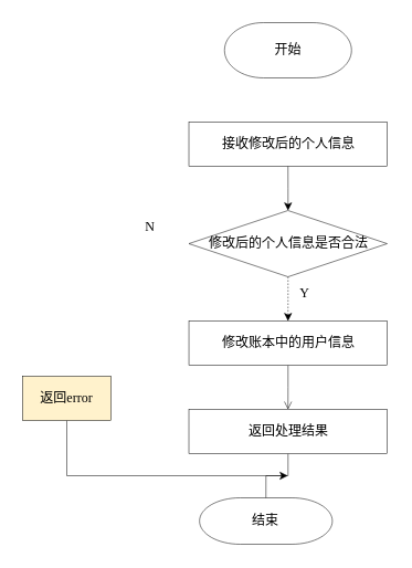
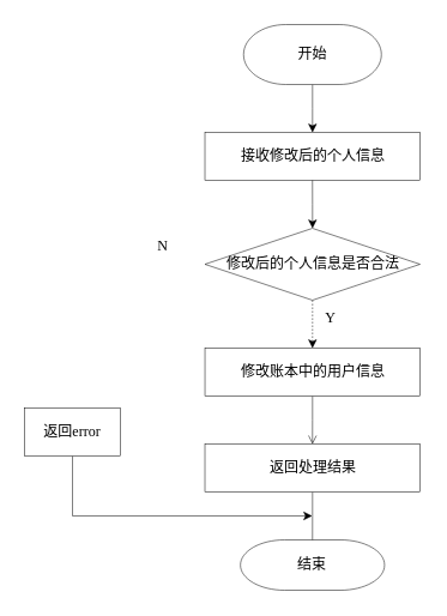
+ <mxCell id="2" value="" style="edgeStyle=orthogonalEdgeStyle;rounded=0;orthogonalLoop=1;jettySize=auto;html=1;strokeWidth=0.5;fontFamily=宋体;" parent="1" source="3" target="4" edge="1"><mxGeometry relative="1" as="geometry" /></mxCell>
- <mxCell id="12" value="返回error" style="whiteSpace=wrap;html=1;strokeWidth=0.5;fontFamily=宋体;fillColor=#fff2cc;" parent="1" vertex="1"><mxGeometry x="20" y="340" width="80" height="40" as="geometry" /></mxCell>
+ <mxCell id="12" value="返回error" style="whiteSpace=wrap;html=1;strokeWidth=0.5;fontFamily=宋体;" parent="1" vertex="1"><mxGeometry x="20" y="340" width="80" height="40" as="geometry" /></mxCell>
- <mxCell id="8" value="结束" style="strokeWidth=0.5;html=1;shape=mxgraph.flowchart.terminator;whiteSpace=wrap;fontFamily=宋体;" parent="1" vertex="1"><mxGeometry x="180.15" y="450" width="120.25" height="42" as="geometry" /></mxCell>
+ <mxCell id="8" value="结束" style="strokeWidth=0.5;html=1;shape=mxgraph.flowchart.terminator;whiteSpace=wrap;fontFamily=宋体;" parent="1" vertex="1"><mxGeometry x="200.15" y="450" width="120.25" height="42" as="geometry" /></mxCell>
